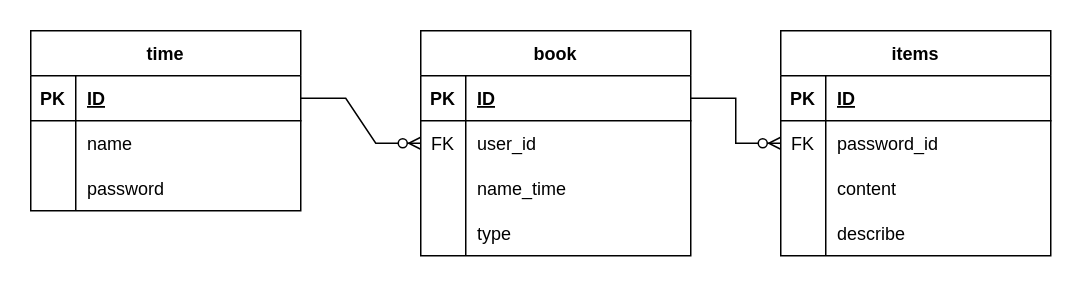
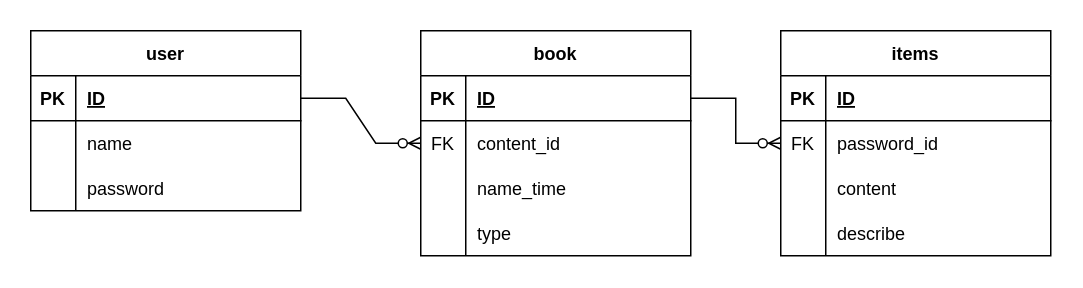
- <mxCell id="2" value="time" style="shape=table;startSize=30;container=1;collapsible=1;childLayout=tableLayout;fixedRows=1;rowLines=0;fontStyle=1;align=center;resizeLast=1;" parent="1" vertex="1"><mxGeometry x="20" y="20" width="180" height="120" as="geometry" /></mxCell>
+ <mxCell id="2" value="user" style="shape=table;startSize=30;container=1;collapsible=1;childLayout=tableLayout;fixedRows=1;rowLines=0;fontStyle=1;align=center;resizeLast=1;" parent="1" vertex="1"><mxGeometry x="20" y="20" width="180" height="120" as="geometry" /></mxCell>
- <mxCell id="18" value="user_id" style="shape=partialRectangle;connectable=0;fillColor=none;top=0;left=0;bottom=0;right=0;align=left;spacingLeft=6;overflow=hidden;" vertex="1" parent="16"><mxGeometry x="30" width="150" height="30" as="geometry"><mxRectangle width="150" height="30" as="alternateBounds" /></mxGeometry></mxCell>
+ <mxCell id="18" value="content_id" style="shape=partialRectangle;connectable=0;fillColor=none;top=0;left=0;bottom=0;right=0;align=left;spacingLeft=6;overflow=hidden;" vertex="1" parent="16"><mxGeometry x="30" width="150" height="30" as="geometry"><mxRectangle width="150" height="30" as="alternateBounds" /></mxGeometry></mxCell>
